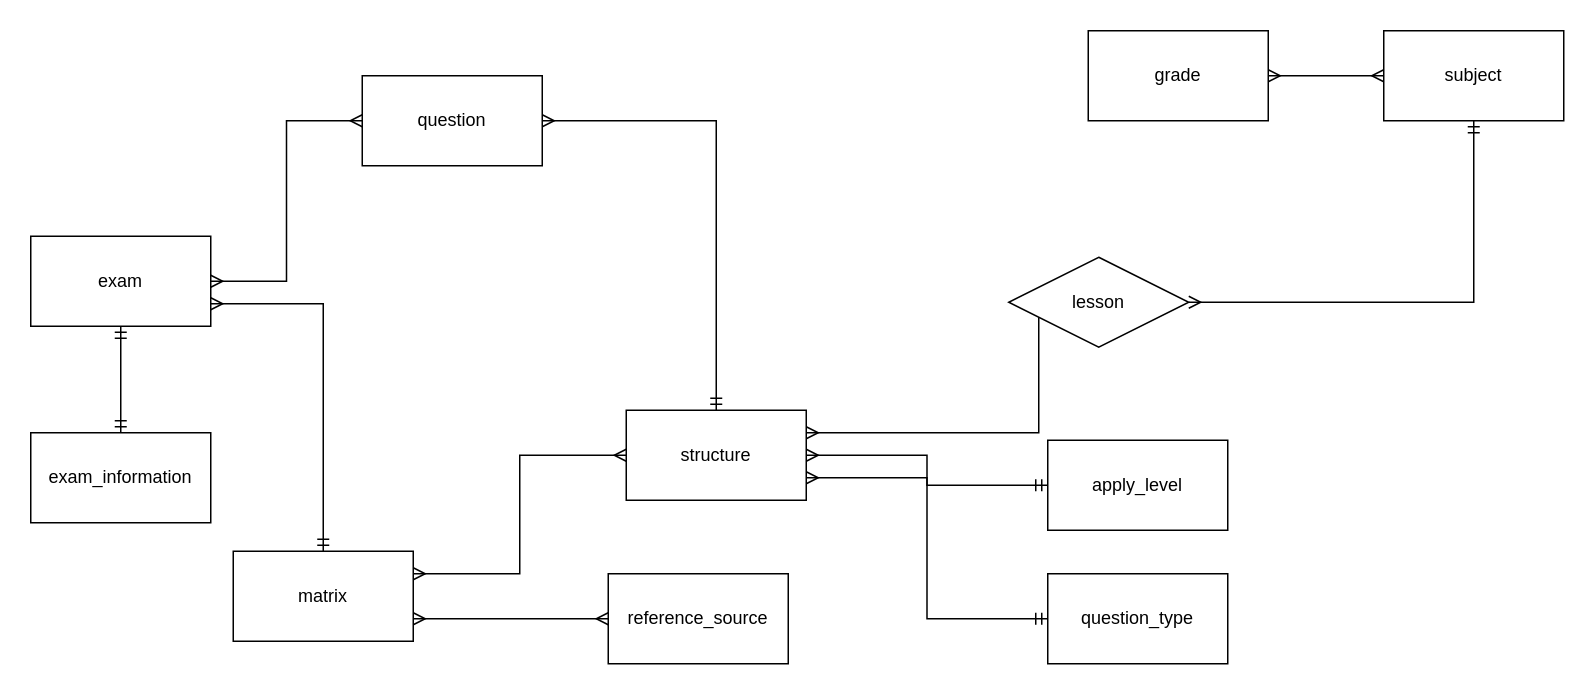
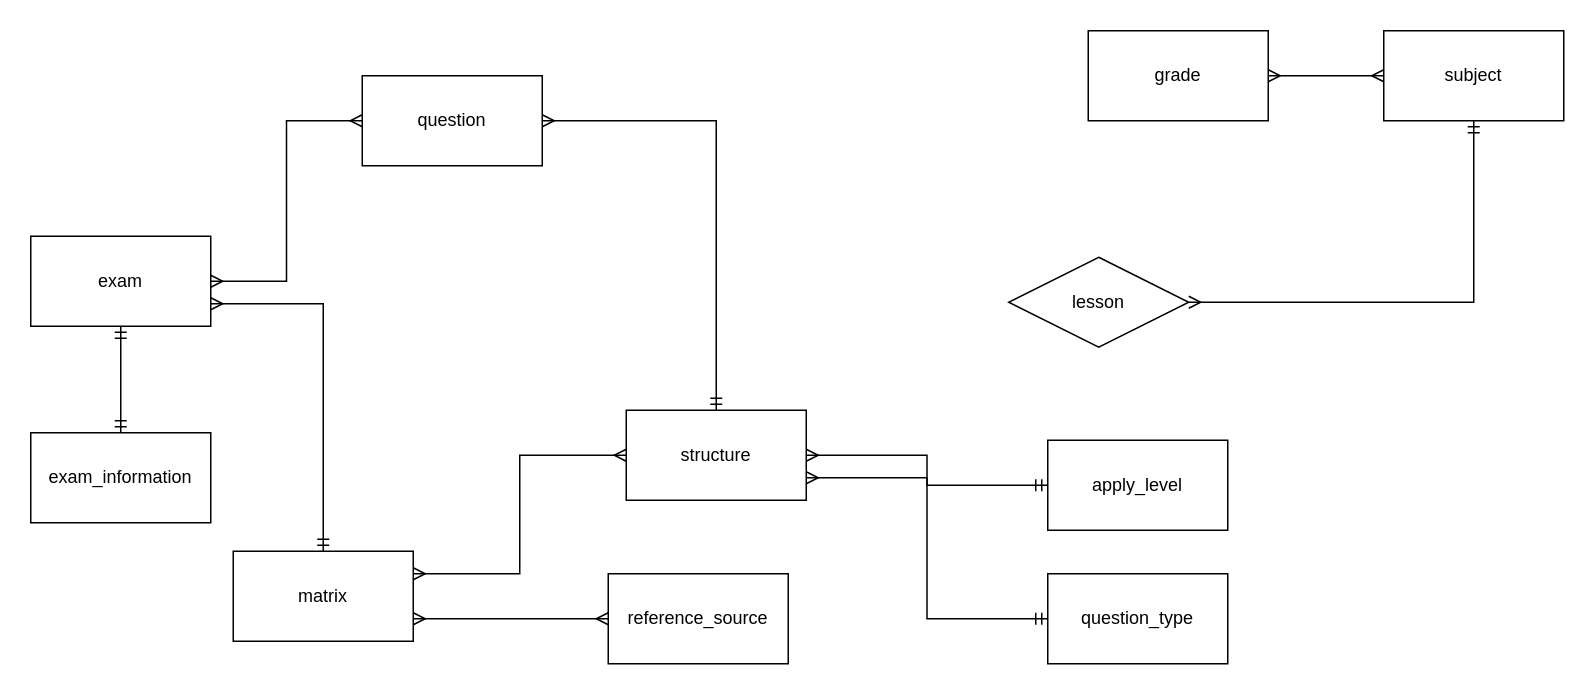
- <mxCell id="6" style="edgeStyle=orthogonalEdgeStyle;rounded=0;orthogonalLoop=1;jettySize=auto;html=1;entryX=0;entryY=0.25;entryDx=0;entryDy=0;endArrow=ERmandOne;endFill=0;exitX=1;exitY=0.25;exitDx=0;exitDy=0;startArrow=ERmany;startFill=0;" edge="1" parent="1" source="9" target="15"><mxGeometry relative="1" as="geometry" /></mxCell>
